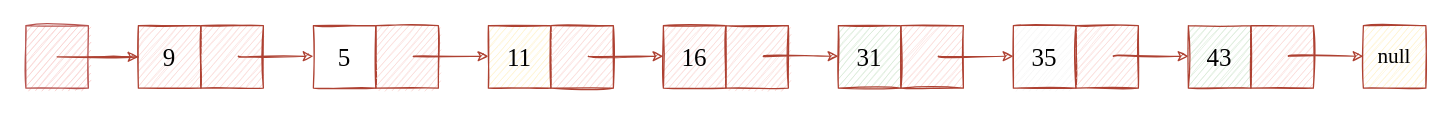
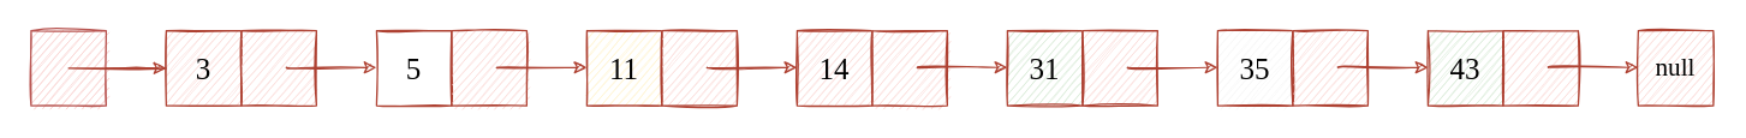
- <mxCell id="4" value="&lt;font face=&quot;Comic Sans MS&quot; style=&quot;font-size: 20px&quot;&gt;9&lt;/font&gt;" style="whiteSpace=wrap;html=1;fillColor=#fad9d5;strokeColor=#ae4132;sketch=1;" vertex="1" parent="1"><mxGeometry x="110" y="20" width="50" height="50" as="geometry" /></mxCell>
+ <mxCell id="4" value="&lt;font face=&quot;Comic Sans MS&quot; style=&quot;font-size: 20px&quot;&gt;3&lt;/font&gt;" style="whiteSpace=wrap;html=1;fillColor=#fad9d5;strokeColor=#ae4132;sketch=1;" vertex="1" parent="1"><mxGeometry x="110" y="20" width="50" height="50" as="geometry" /></mxCell>
- <mxCell id="10" value="&lt;font face=&quot;Comic Sans MS&quot;&gt;&lt;span style=&quot;font-size: 20px&quot;&gt;16&lt;/span&gt;&lt;/font&gt;" style="whiteSpace=wrap;html=1;fillColor=#fad9d5;strokeColor=#ae4132;sketch=1;" vertex="1" parent="1"><mxGeometry x="530" y="20" width="50" height="50" as="geometry" /></mxCell>
+ <mxCell id="10" value="&lt;font face=&quot;Comic Sans MS&quot;&gt;&lt;span style=&quot;font-size: 20px&quot;&gt;14&lt;/span&gt;&lt;/font&gt;" style="whiteSpace=wrap;html=1;fillColor=#fad9d5;strokeColor=#ae4132;sketch=1;" vertex="1" parent="1"><mxGeometry x="530" y="20" width="50" height="50" as="geometry" /></mxCell>
- <mxCell id="18" value="&lt;font style=&quot;font-size: 17px&quot; face=&quot;Comic Sans MS&quot;&gt;null&lt;/font&gt;" style="whiteSpace=wrap;html=1;fillColor=#fff2cc;strokeColor=#ae4132;sketch=1;" vertex="1" parent="1"><mxGeometry x="1090" y="20" width="50" height="50" as="geometry" /></mxCell>
+ <mxCell id="18" value="&lt;font style=&quot;font-size: 17px&quot; face=&quot;Comic Sans MS&quot;&gt;null&lt;/font&gt;" style="whiteSpace=wrap;html=1;fillColor=#fad9d5;strokeColor=#ae4132;sketch=1;" vertex="1" parent="1"><mxGeometry x="1090" y="20" width="50" height="50" as="geometry" /></mxCell>
